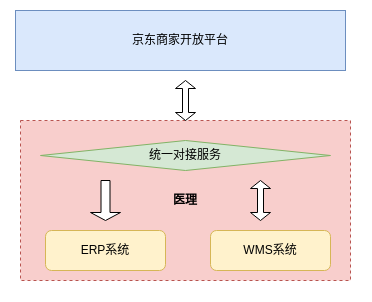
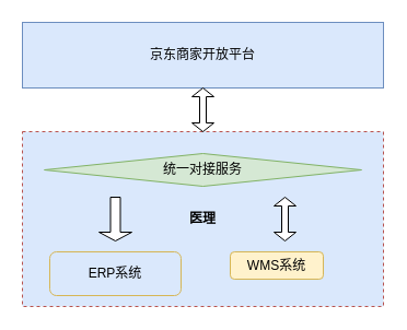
- <mxCell id="2" value="京东商家开放平台" style="rounded=0;whiteSpace=wrap;html=1;fillColor=#dae8fc;strokeColor=#6c8ebf;" vertex="1" parent="1"><mxGeometry x="15" y="10" width="330" height="60" as="geometry" /></mxCell>
+ <mxCell id="2" value="京东商家开放平台" style="rounded=0;whiteSpace=wrap;html=1;fillColor=#dae8fc;strokeColor=#6c8ebf;" vertex="1" parent="1"><mxGeometry x="20" y="20" width="330" height="60" as="geometry" /></mxCell>
- <mxCell id="3" value="医理" style="rounded=0;whiteSpace=wrap;html=1;dashed=1;fillColor=#f8cecc;strokeColor=#b85450;fontStyle=1" vertex="1" parent="1"><mxGeometry x="20" y="120" width="330" height="160" as="geometry" /></mxCell>
+ <mxCell id="3" value="医理" style="rounded=0;whiteSpace=wrap;html=1;dashed=1;fillColor=#dae8fc;strokeColor=#b85450;fontStyle=1;" vertex="1" parent="1"><mxGeometry x="20" y="120" width="330" height="160" as="geometry" /></mxCell>
- <mxCell id="5" value="ERP系统" style="rounded=1;whiteSpace=wrap;html=1;fillColor=#fff2cc;strokeColor=#d6b656;" vertex="1" parent="1"><mxGeometry x="45" y="230" width="120" height="40" as="geometry" /></mxCell>
+ <mxCell id="5" value="ERP系统" style="rounded=1;whiteSpace=wrap;html=1;fillColor=#dae8fc;strokeColor=#d6b656;" vertex="1" parent="1"><mxGeometry x="45" y="230" width="120" height="40" as="geometry" /></mxCell>
- <mxCell id="6" value="WMS系统" style="rounded=1;whiteSpace=wrap;html=1;fillColor=#fff2cc;strokeColor=#d6b656;" vertex="1" parent="1"><mxGeometry x="210" y="230" width="120" height="40" as="geometry" /></mxCell>
+ <mxCell id="6" value="WMS系统" style="rounded=1;whiteSpace=wrap;html=1;fillColor=#fff2cc;strokeColor=#d6b656;" vertex="1" parent="1"><mxGeometry x="210" y="230" width="85" height="25" as="geometry" /></mxCell>
